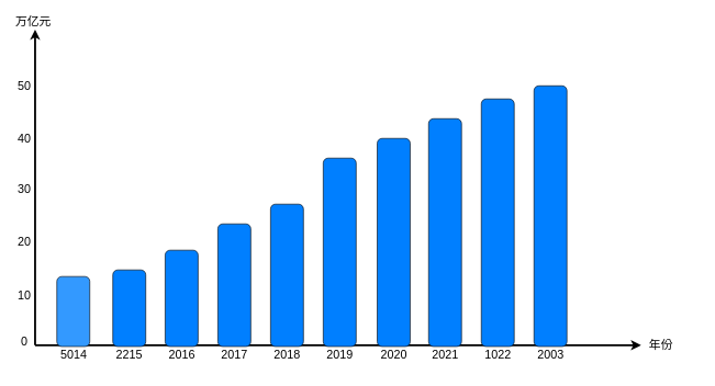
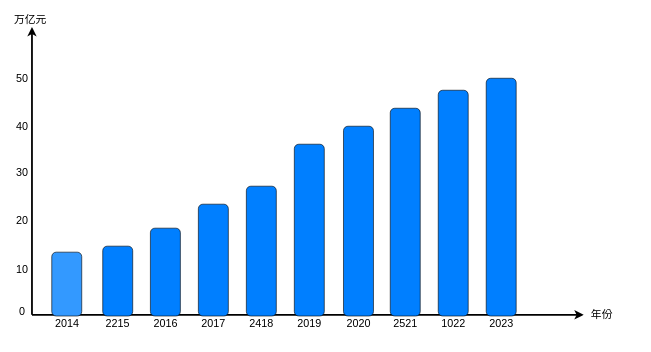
- <mxCell id="5" value="5014" style="text;spacingTop=-5;align=center;verticalAlign=middle;fontStyle=0;html=1;fontSize=18;points=[];strokeColor=none;" parent="1" vertex="1"><mxGeometry x="50.5" y="526.5" width="120" height="30" as="geometry" /></mxCell>
+ <mxCell id="5" value="2014" style="text;spacingTop=-5;align=center;verticalAlign=middle;fontStyle=0;html=1;fontSize=18;points=[];strokeColor=none;" parent="1" vertex="1"><mxGeometry x="50.5" y="526.5" width="120" height="30" as="geometry" /></mxCell>
- <mxCell id="16" value="2018" style="text;spacingTop=-5;align=center;verticalAlign=middle;fontStyle=0;html=1;fontSize=18;points=[];strokeColor=none;" vertex="1" parent="1"><mxGeometry x="375" y="526.5" width="120" height="30" as="geometry" /></mxCell>
+ <mxCell id="16" value="2418" style="text;spacingTop=-5;align=center;verticalAlign=middle;fontStyle=0;html=1;fontSize=18;points=[];strokeColor=none;" vertex="1" parent="1"><mxGeometry x="375" y="526.5" width="120" height="30" as="geometry" /></mxCell>
- <mxCell id="19" value="2021" style="text;spacingTop=-5;align=center;verticalAlign=middle;fontStyle=0;html=1;fontSize=18;points=[];strokeColor=none;" vertex="1" parent="1"><mxGeometry x="615" y="526.5" width="120" height="30" as="geometry" /></mxCell>
+ <mxCell id="19" value="2521" style="text;spacingTop=-5;align=center;verticalAlign=middle;fontStyle=0;html=1;fontSize=18;points=[];strokeColor=none;" vertex="1" parent="1"><mxGeometry x="615" y="526.5" width="120" height="30" as="geometry" /></mxCell>
- <mxCell id="21" value="2003" style="text;spacingTop=-5;align=center;verticalAlign=middle;fontStyle=0;html=1;fontSize=18;points=[];strokeColor=none;" vertex="1" parent="1"><mxGeometry x="775" y="526.5" width="120" height="30" as="geometry" /></mxCell>
+ <mxCell id="21" value="2023" style="text;spacingTop=-5;align=center;verticalAlign=middle;fontStyle=0;html=1;fontSize=18;points=[];strokeColor=none;" vertex="1" parent="1"><mxGeometry x="775" y="526.5" width="120" height="30" as="geometry" /></mxCell>
